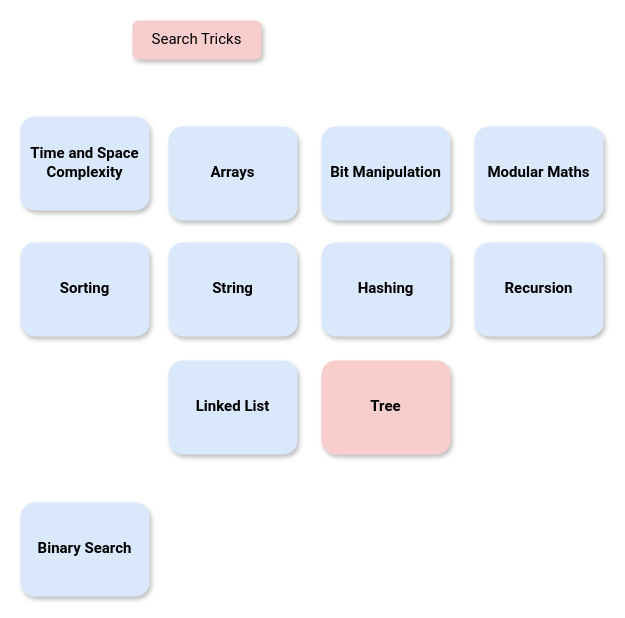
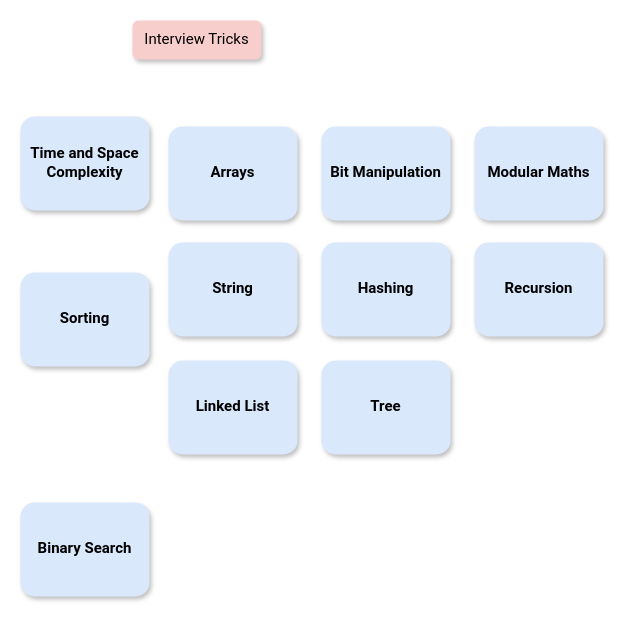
- <mxCell id="12" value="&lt;p style=&quot;line-height: 142%;&quot;&gt;&lt;font data-font-src=&quot;https://fonts.googleapis.com/css?family=Roboto&quot; face=&quot;Roboto&quot; style=&quot;font-size: 15px;&quot;&gt;Search Tricks&lt;/font&gt;&lt;/p&gt;" style="rounded=1;whiteSpace=wrap;html=1;shadow=1;treeFolding=1;movable=1;resizable=1;rotatable=1;deletable=1;editable=1;locked=0;connectable=1;strokeColor=none;fillColor=#f8cecc;" parent="1" vertex="1"><mxGeometry x="132" y="20" width="129" height="39" as="geometry" /></mxCell>
+ <mxCell id="12" value="&lt;p style=&quot;line-height: 142%;&quot;&gt;&lt;font data-font-src=&quot;https://fonts.googleapis.com/css?family=Roboto&quot; face=&quot;Roboto&quot; style=&quot;font-size: 15px;&quot;&gt;Interview Tricks&lt;/font&gt;&lt;/p&gt;" style="rounded=1;whiteSpace=wrap;html=1;shadow=1;treeFolding=1;movable=1;resizable=1;rotatable=1;deletable=1;editable=1;locked=0;connectable=1;strokeColor=none;fillColor=#f8cecc;" parent="1" vertex="1"><mxGeometry x="132" y="20" width="129" height="39" as="geometry" /></mxCell>
- <mxCell id="6" value="&lt;p style=&quot;line-height: 142%;&quot;&gt;&lt;b&gt;&lt;font data-font-src=&quot;https://fonts.googleapis.com/css?family=Roboto&quot; face=&quot;Roboto&quot; style=&quot;font-size: 15px;&quot;&gt;Sorting&lt;/font&gt;&lt;/b&gt;&lt;/p&gt;" style="rounded=1;whiteSpace=wrap;html=1;fillColor=#dae8fc;strokeColor=none;shadow=1;treeFolding=0;movable=1;resizable=1;rotatable=1;deletable=1;editable=1;locked=0;connectable=1;" parent="1" vertex="1"><mxGeometry x="20" y="242" width="129" height="94" as="geometry" /></mxCell>
+ <mxCell id="6" value="&lt;p style=&quot;line-height: 142%;&quot;&gt;&lt;b&gt;&lt;font data-font-src=&quot;https://fonts.googleapis.com/css?family=Roboto&quot; face=&quot;Roboto&quot; style=&quot;font-size: 15px;&quot;&gt;Sorting&lt;/font&gt;&lt;/b&gt;&lt;/p&gt;" style="rounded=1;whiteSpace=wrap;html=1;fillColor=#dae8fc;strokeColor=none;shadow=1;treeFolding=0;movable=1;resizable=1;rotatable=1;deletable=1;editable=1;locked=0;connectable=1;" parent="1" vertex="1"><mxGeometry x="20" y="272" width="129" height="94" as="geometry" /></mxCell>
- <mxCell id="11" value="&lt;p style=&quot;line-height: 142%;&quot;&gt;&lt;b&gt;&lt;font data-font-src=&quot;https://fonts.googleapis.com/css?family=Roboto&quot; face=&quot;Roboto&quot; style=&quot;font-size: 15px;&quot;&gt;Tree&lt;/font&gt;&lt;/b&gt;&lt;/p&gt;" style="rounded=1;whiteSpace=wrap;html=1;fillColor=#f8cecc;strokeColor=none;shadow=1;treeFolding=0;movable=1;resizable=1;rotatable=1;deletable=1;editable=1;locked=0;connectable=1;" parent="1" vertex="1"><mxGeometry x="321" y="360" width="129" height="94" as="geometry" /></mxCell>
+ <mxCell id="11" value="&lt;p style=&quot;line-height: 142%;&quot;&gt;&lt;b&gt;&lt;font data-font-src=&quot;https://fonts.googleapis.com/css?family=Roboto&quot; face=&quot;Roboto&quot; style=&quot;font-size: 15px;&quot;&gt;Tree&lt;/font&gt;&lt;/b&gt;&lt;/p&gt;" style="rounded=1;whiteSpace=wrap;html=1;fillColor=#dae8fc;strokeColor=none;shadow=1;treeFolding=0;movable=1;resizable=1;rotatable=1;deletable=1;editable=1;locked=0;connectable=1;" parent="1" vertex="1"><mxGeometry x="321" y="360" width="129" height="94" as="geometry" /></mxCell>
